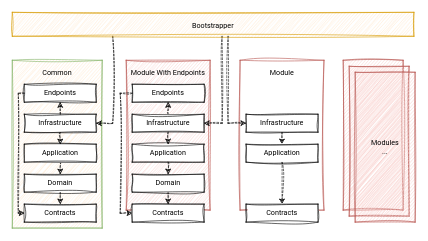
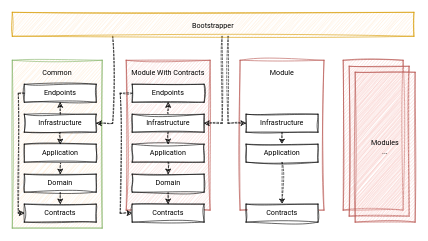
- <mxCell id="3" value="Module With Endpoints" style="rounded=0;whiteSpace=wrap;html=1;sketch=1;jiggle=2;curveFitting=1;strokeColor=#b85450;align=center;verticalAlign=top;fontFamily=Roboto;fontSource=https%3A%2F%2Ffonts.googleapis.com%2Fcss%3Ffamily%3DRoboto;fontSize=12;fillColor=#f8cecc;spacingTop=7;" parent="1" vertex="1"><mxGeometry x="210" y="100" width="140" height="250" as="geometry" /></mxCell>
+ <mxCell id="3" value="Module With Contracts" style="rounded=0;whiteSpace=wrap;html=1;sketch=1;jiggle=2;curveFitting=1;strokeColor=#b85450;align=center;verticalAlign=top;fontFamily=Roboto;fontSource=https%3A%2F%2Ffonts.googleapis.com%2Fcss%3Ffamily%3DRoboto;fontSize=12;fillColor=#f8cecc;spacingTop=7;" parent="1" vertex="1"><mxGeometry x="210" y="100" width="140" height="250" as="geometry" /></mxCell>
